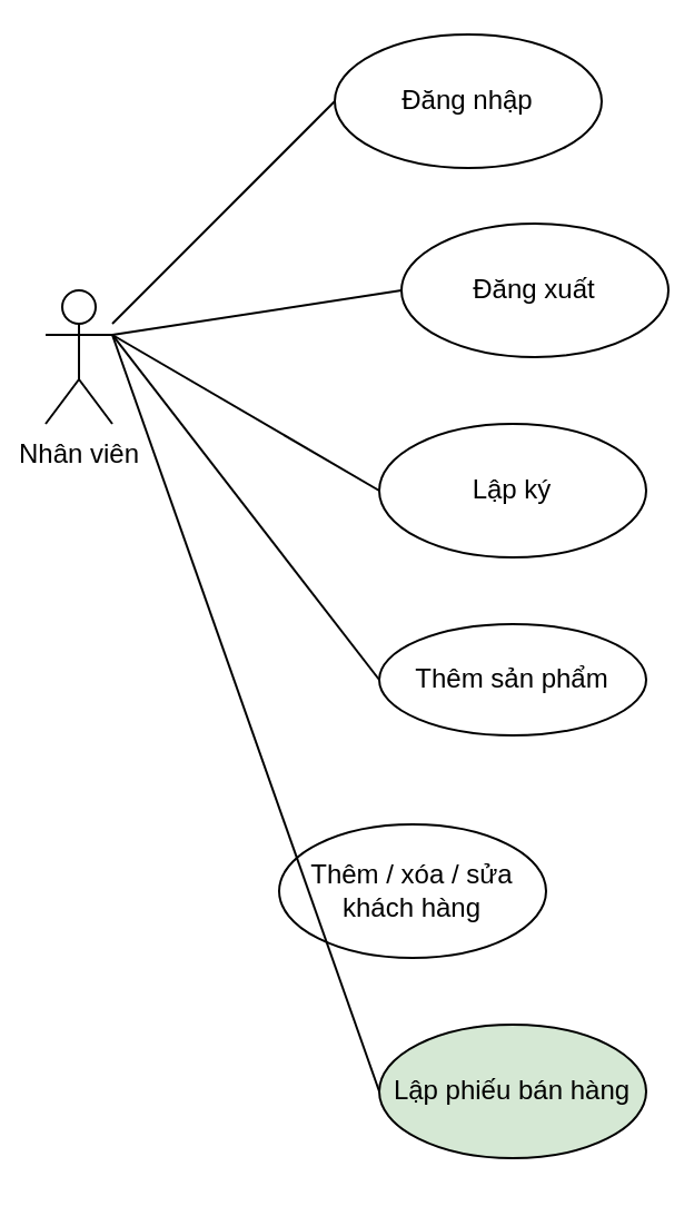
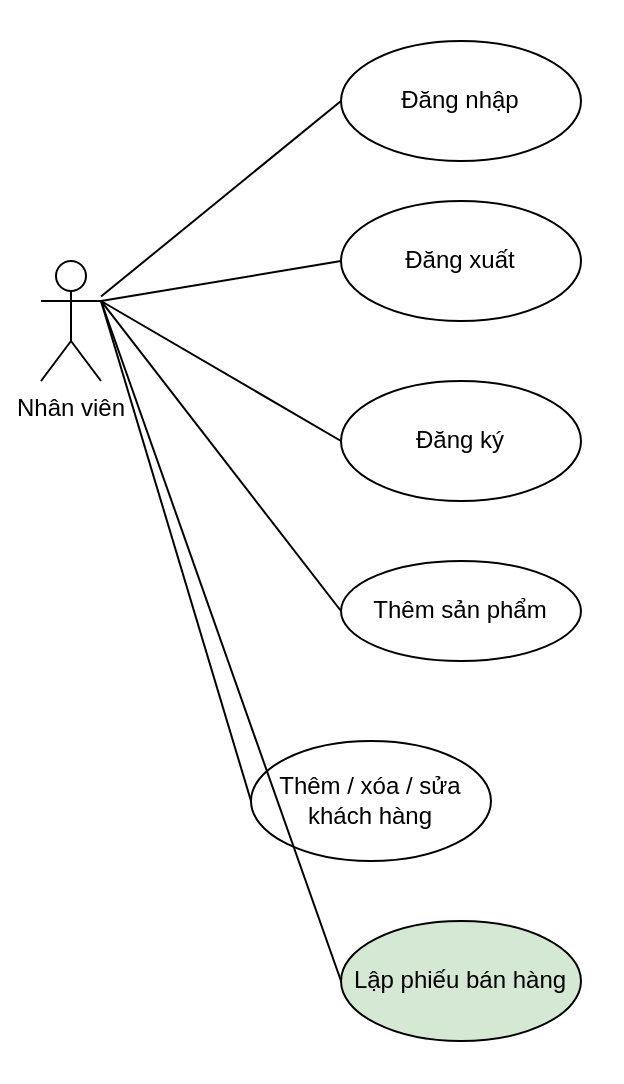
- <mxCell id="3" value="Đăng nhập" style="ellipse;whiteSpace=wrap;html=1;" vertex="1" parent="1"><mxGeometry x="150" y="15" width="120" height="60" as="geometry" /></mxCell>
+ <mxCell id="3" value="Đăng nhập" style="ellipse;whiteSpace=wrap;html=1;" vertex="1" parent="1"><mxGeometry x="170" y="20" width="120" height="60" as="geometry" /></mxCell>
- <mxCell id="4" value="Đăng xuất" style="ellipse;whiteSpace=wrap;html=1;" vertex="1" parent="1"><mxGeometry x="180" y="100" width="120" height="60" as="geometry" /></mxCell>
+ <mxCell id="4" value="Đăng xuất" style="ellipse;whiteSpace=wrap;html=1;" vertex="1" parent="1"><mxGeometry x="170" y="100" width="120" height="60" as="geometry" /></mxCell>
- <mxCell id="5" value="Lập ký" style="ellipse;whiteSpace=wrap;html=1;" vertex="1" parent="1"><mxGeometry x="170" y="190" width="120" height="60" as="geometry" /></mxCell>
+ <mxCell id="5" value="Đăng ký" style="ellipse;whiteSpace=wrap;html=1;" vertex="1" parent="1"><mxGeometry x="170" y="190" width="120" height="60" as="geometry" /></mxCell>
+ <mxCell id="12" value="" style="endArrow=none;html=1;entryX=0;entryY=0.5;entryDx=0;entryDy=0;exitX=1;exitY=0.333;exitDx=0;exitDy=0;exitPerimeter=0;" edge="1" parent="1" source="2" target="7"><mxGeometry width="50" height="50" relative="1" as="geometry"><mxPoint x="60" y="160" as="sourcePoint" /><mxPoint x="180" y="320" as="targetPoint" /></mxGeometry></mxCell>
